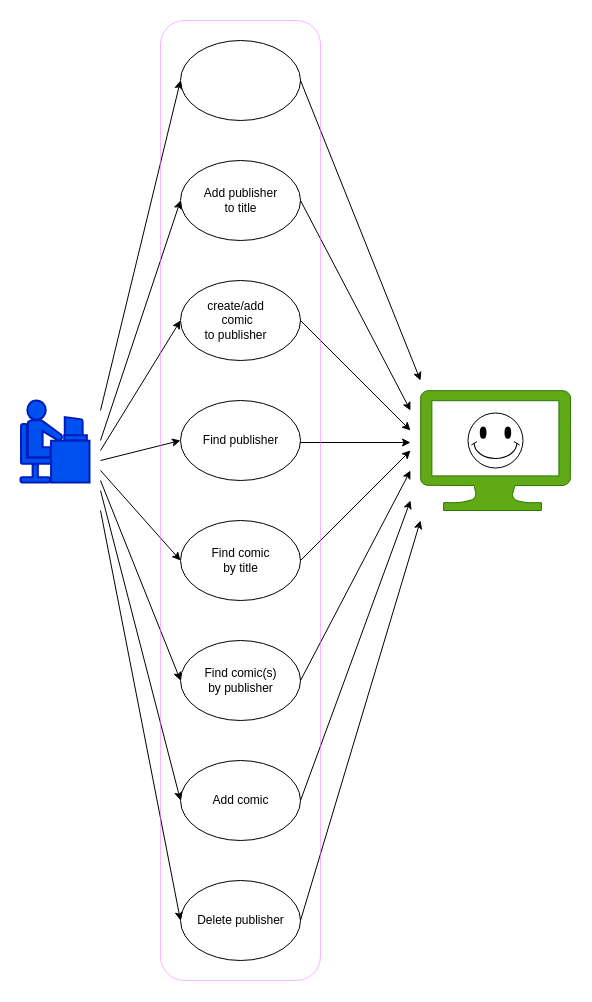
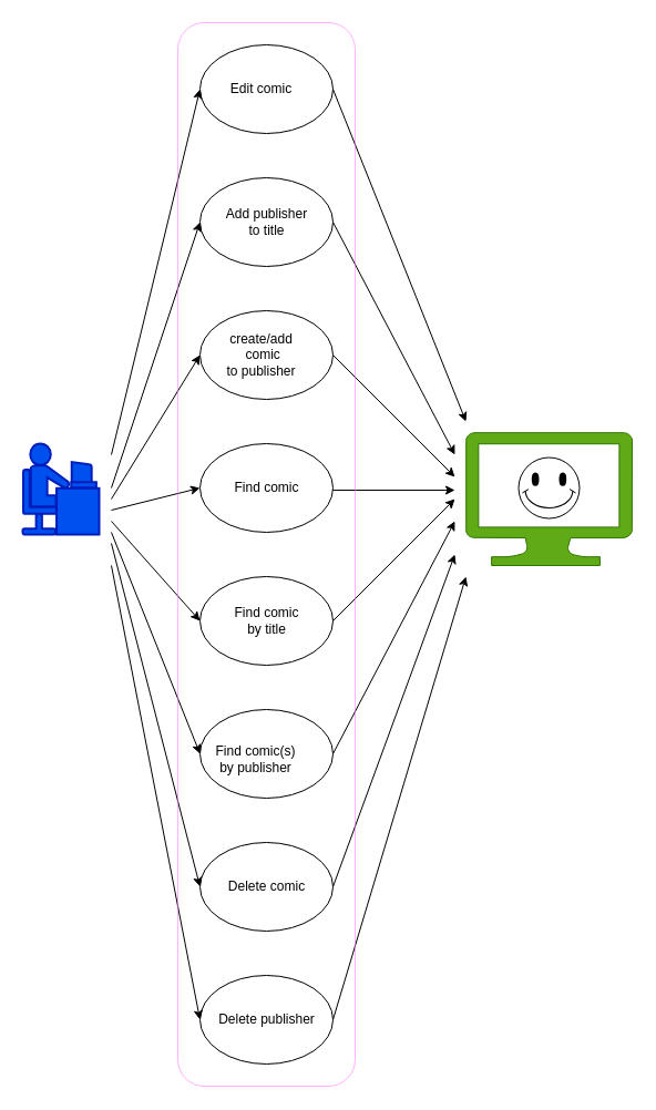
+ <mxCell id="36" value="Edit comic" style="text;html=1;align=center;verticalAlign=middle;resizable=0;points=[];autosize=1;" parent="1" vertex="1"><mxGeometry x="200" y="70" width="70" height="20" as="geometry" /></mxCell>
- <mxCell id="12" value="Find publisher" style="text;html=1;align=center;verticalAlign=middle;resizable=0;points=[];autosize=1;" parent="1" vertex="1"><mxGeometry x="195" y="430" width="90" height="20" as="geometry" /></mxCell>
+ <mxCell id="12" value="Find comic" style="text;html=1;align=center;verticalAlign=middle;resizable=0;points=[];autosize=1;" parent="1" vertex="1"><mxGeometry x="195" y="430" width="90" height="20" as="geometry" /></mxCell>
- <mxCell id="8" value="Find comic(s)&lt;br&gt;by publisher" style="text;html=1;align=center;verticalAlign=middle;resizable=0;points=[];autosize=1;" parent="1" vertex="1"><mxGeometry x="195" y="665" width="90" height="30" as="geometry" /></mxCell>
+ <mxCell id="8" value="Find comic(s)&lt;br&gt;by publisher" style="text;html=1;align=center;verticalAlign=middle;resizable=0;points=[];autosize=1;" parent="1" vertex="1"><mxGeometry x="185" y="670" width="90" height="30" as="geometry" /></mxCell>
- <mxCell id="20" value="Add comic" style="text;html=1;align=center;verticalAlign=middle;resizable=0;points=[];autosize=1;" parent="1" vertex="1"><mxGeometry x="200" y="790" width="80" height="20" as="geometry" /></mxCell>
+ <mxCell id="20" value="Delete comic" style="text;html=1;align=center;verticalAlign=middle;resizable=0;points=[];autosize=1;" parent="1" vertex="1"><mxGeometry x="200" y="790" width="80" height="20" as="geometry" /></mxCell>
